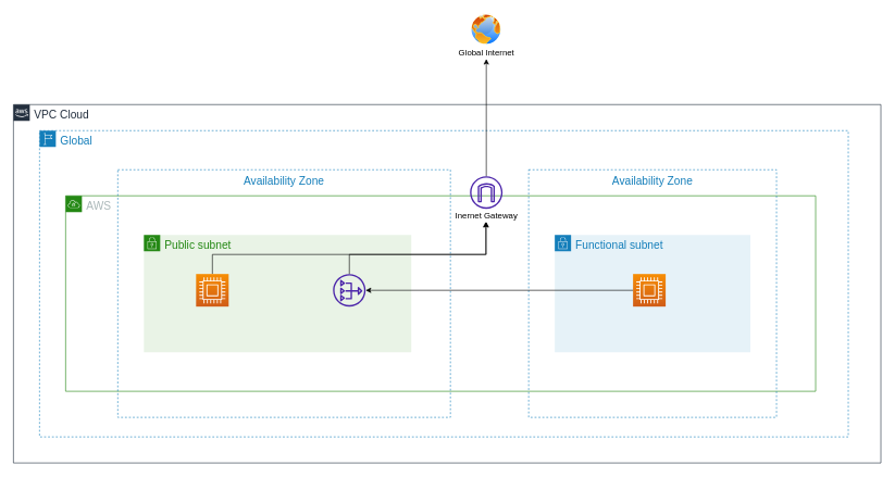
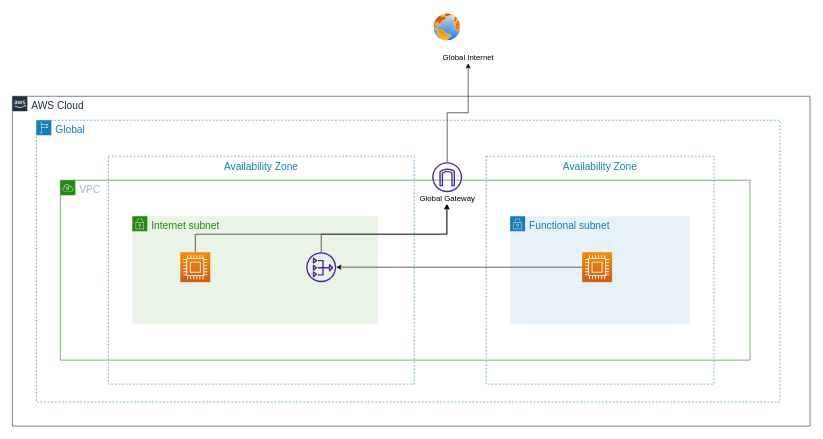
- <mxCell id="19" value="&lt;span style=&quot;font-size: 13px;&quot;&gt;Global Internet&lt;/span&gt;" style="text;html=1;align=center;verticalAlign=middle;resizable=0;points=[];autosize=1;strokeColor=none;fillColor=none;" vertex="1" parent="1"><mxGeometry x="695" y="70" width="100" height="20" as="geometry" /></mxCell>
+ <mxCell id="19" value="&lt;span style=&quot;font-size: 13px;&quot;&gt;Global Internet&lt;/span&gt;" style="text;html=1;align=center;verticalAlign=middle;resizable=0;points=[];autosize=1;strokeColor=none;fillColor=none;" vertex="1" parent="1"><mxGeometry x="730" y="85" width="100" height="20" as="geometry" /></mxCell>
- <mxCell id="2" value="&lt;font style=&quot;font-size: 17px;&quot;&gt;VPC Cloud&lt;/font&gt;" style="points=[[0,0],[0.25,0],[0.5,0],[0.75,0],[1,0],[1,0.25],[1,0.5],[1,0.75],[1,1],[0.75,1],[0.5,1],[0.25,1],[0,1],[0,0.75],[0,0.5],[0,0.25]];outlineConnect=0;gradientColor=none;html=1;whiteSpace=wrap;fontSize=12;fontStyle=0;container=1;pointerEvents=0;collapsible=0;recursiveResize=0;shape=mxgraph.aws4.group;grIcon=mxgraph.aws4.group_aws_cloud_alt;strokeColor=#232F3E;fillColor=none;verticalAlign=top;align=left;spacingLeft=30;fontColor=#232F3E;dashed=0;" vertex="1" parent="1"><mxGeometry x="20" y="160" width="1330" height="550" as="geometry" /></mxCell>
+ <mxCell id="2" value="&lt;font style=&quot;font-size: 17px;&quot;&gt;AWS Cloud&lt;/font&gt;" style="points=[[0,0],[0.25,0],[0.5,0],[0.75,0],[1,0],[1,0.25],[1,0.5],[1,0.75],[1,1],[0.75,1],[0.5,1],[0.25,1],[0,1],[0,0.75],[0,0.5],[0,0.25]];outlineConnect=0;gradientColor=none;html=1;whiteSpace=wrap;fontSize=12;fontStyle=0;container=1;pointerEvents=0;collapsible=0;recursiveResize=0;shape=mxgraph.aws4.group;grIcon=mxgraph.aws4.group_aws_cloud_alt;strokeColor=#232F3E;fillColor=none;verticalAlign=top;align=left;spacingLeft=30;fontColor=#232F3E;dashed=0;" vertex="1" parent="1"><mxGeometry x="20" y="160" width="1330" height="550" as="geometry" /></mxCell>
- <mxCell id="4" value="&lt;font style=&quot;font-size: 17px;&quot;&gt;AWS&lt;/font&gt;" style="points=[[0,0],[0.25,0],[0.5,0],[0.75,0],[1,0],[1,0.25],[1,0.5],[1,0.75],[1,1],[0.75,1],[0.5,1],[0.25,1],[0,1],[0,0.75],[0,0.5],[0,0.25]];outlineConnect=0;gradientColor=none;html=1;whiteSpace=wrap;fontSize=12;fontStyle=0;container=1;pointerEvents=0;collapsible=0;recursiveResize=0;shape=mxgraph.aws4.group;grIcon=mxgraph.aws4.group_vpc;strokeColor=#248814;fillColor=none;verticalAlign=top;align=left;spacingLeft=30;fontColor=#AAB7B8;dashed=0;" vertex="1" parent="1"><mxGeometry x="100" y="300" width="1150" height="300" as="geometry" /></mxCell>
+ <mxCell id="4" value="&lt;font style=&quot;font-size: 17px;&quot;&gt;VPC&lt;/font&gt;" style="points=[[0,0],[0.25,0],[0.5,0],[0.75,0],[1,0],[1,0.25],[1,0.5],[1,0.75],[1,1],[0.75,1],[0.5,1],[0.25,1],[0,1],[0,0.75],[0,0.5],[0,0.25]];outlineConnect=0;gradientColor=none;html=1;whiteSpace=wrap;fontSize=12;fontStyle=0;container=1;pointerEvents=0;collapsible=0;recursiveResize=0;shape=mxgraph.aws4.group;grIcon=mxgraph.aws4.group_vpc;strokeColor=#248814;fillColor=none;verticalAlign=top;align=left;spacingLeft=30;fontColor=#AAB7B8;dashed=0;" vertex="1" parent="1"><mxGeometry x="100" y="300" width="1150" height="300" as="geometry" /></mxCell>
- <mxCell id="17" value="&lt;font style=&quot;font-size: 13px;&quot;&gt;Inernet Gateway&lt;/font&gt;" style="text;html=1;align=center;verticalAlign=middle;resizable=0;points=[];autosize=1;strokeColor=none;fillColor=none;" vertex="1" parent="1"><mxGeometry x="690" y="320" width="110" height="20" as="geometry" /></mxCell>
+ <mxCell id="17" value="&lt;font style=&quot;font-size: 13px;&quot;&gt;Global Gateway&lt;/font&gt;" style="text;html=1;align=center;verticalAlign=middle;resizable=0;points=[];autosize=1;strokeColor=none;fillColor=none;" vertex="1" parent="1"><mxGeometry x="690" y="320" width="110" height="20" as="geometry" /></mxCell>
- <mxCell id="9" value="&lt;font style=&quot;font-size: 17px;&quot;&gt;Public subnet&lt;/font&gt;" style="points=[[0,0],[0.25,0],[0.5,0],[0.75,0],[1,0],[1,0.25],[1,0.5],[1,0.75],[1,1],[0.75,1],[0.5,1],[0.25,1],[0,1],[0,0.75],[0,0.5],[0,0.25]];outlineConnect=0;gradientColor=none;html=1;whiteSpace=wrap;fontSize=12;fontStyle=0;container=1;pointerEvents=0;collapsible=0;recursiveResize=0;shape=mxgraph.aws4.group;grIcon=mxgraph.aws4.group_security_group;grStroke=0;strokeColor=#248814;fillColor=#E9F3E6;verticalAlign=top;align=left;spacingLeft=30;fontColor=#248814;dashed=0;" vertex="1" parent="1"><mxGeometry x="220" y="360" width="410" height="180" as="geometry" /></mxCell>
+ <mxCell id="9" value="&lt;font style=&quot;font-size: 17px;&quot;&gt;Internet subnet&lt;/font&gt;" style="points=[[0,0],[0.25,0],[0.5,0],[0.75,0],[1,0],[1,0.25],[1,0.5],[1,0.75],[1,1],[0.75,1],[0.5,1],[0.25,1],[0,1],[0,0.75],[0,0.5],[0,0.25]];outlineConnect=0;gradientColor=none;html=1;whiteSpace=wrap;fontSize=12;fontStyle=0;container=1;pointerEvents=0;collapsible=0;recursiveResize=0;shape=mxgraph.aws4.group;grIcon=mxgraph.aws4.group_security_group;grStroke=0;strokeColor=#248814;fillColor=#E9F3E6;verticalAlign=top;align=left;spacingLeft=30;fontColor=#248814;dashed=0;" vertex="1" parent="1"><mxGeometry x="220" y="360" width="410" height="180" as="geometry" /></mxCell>
